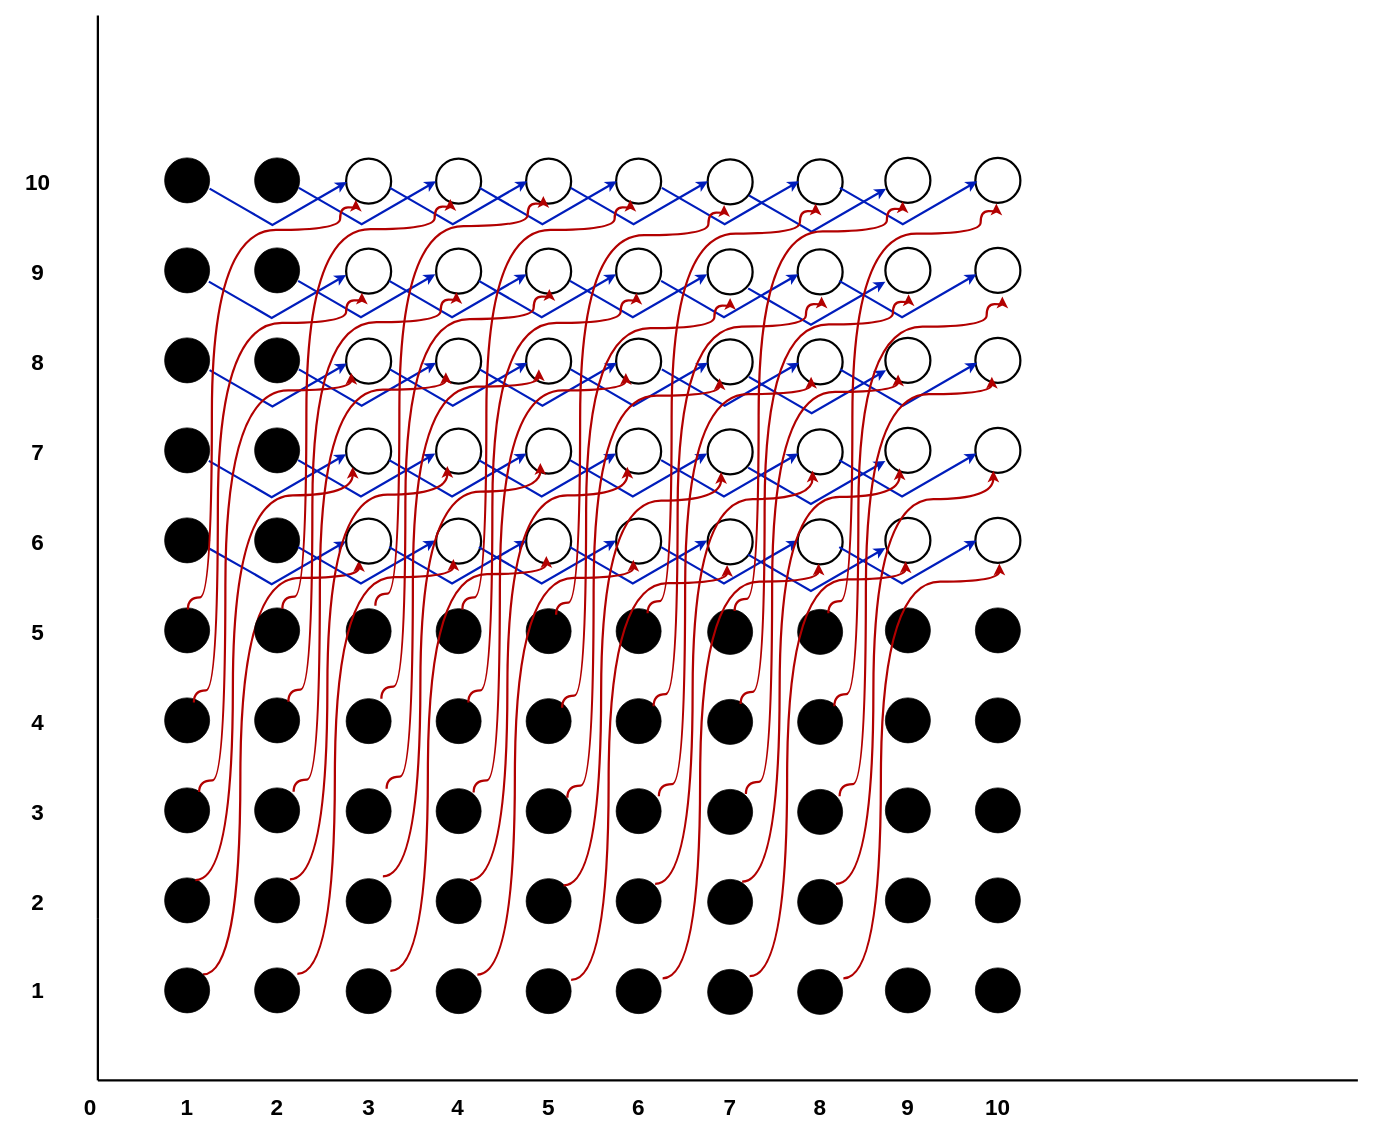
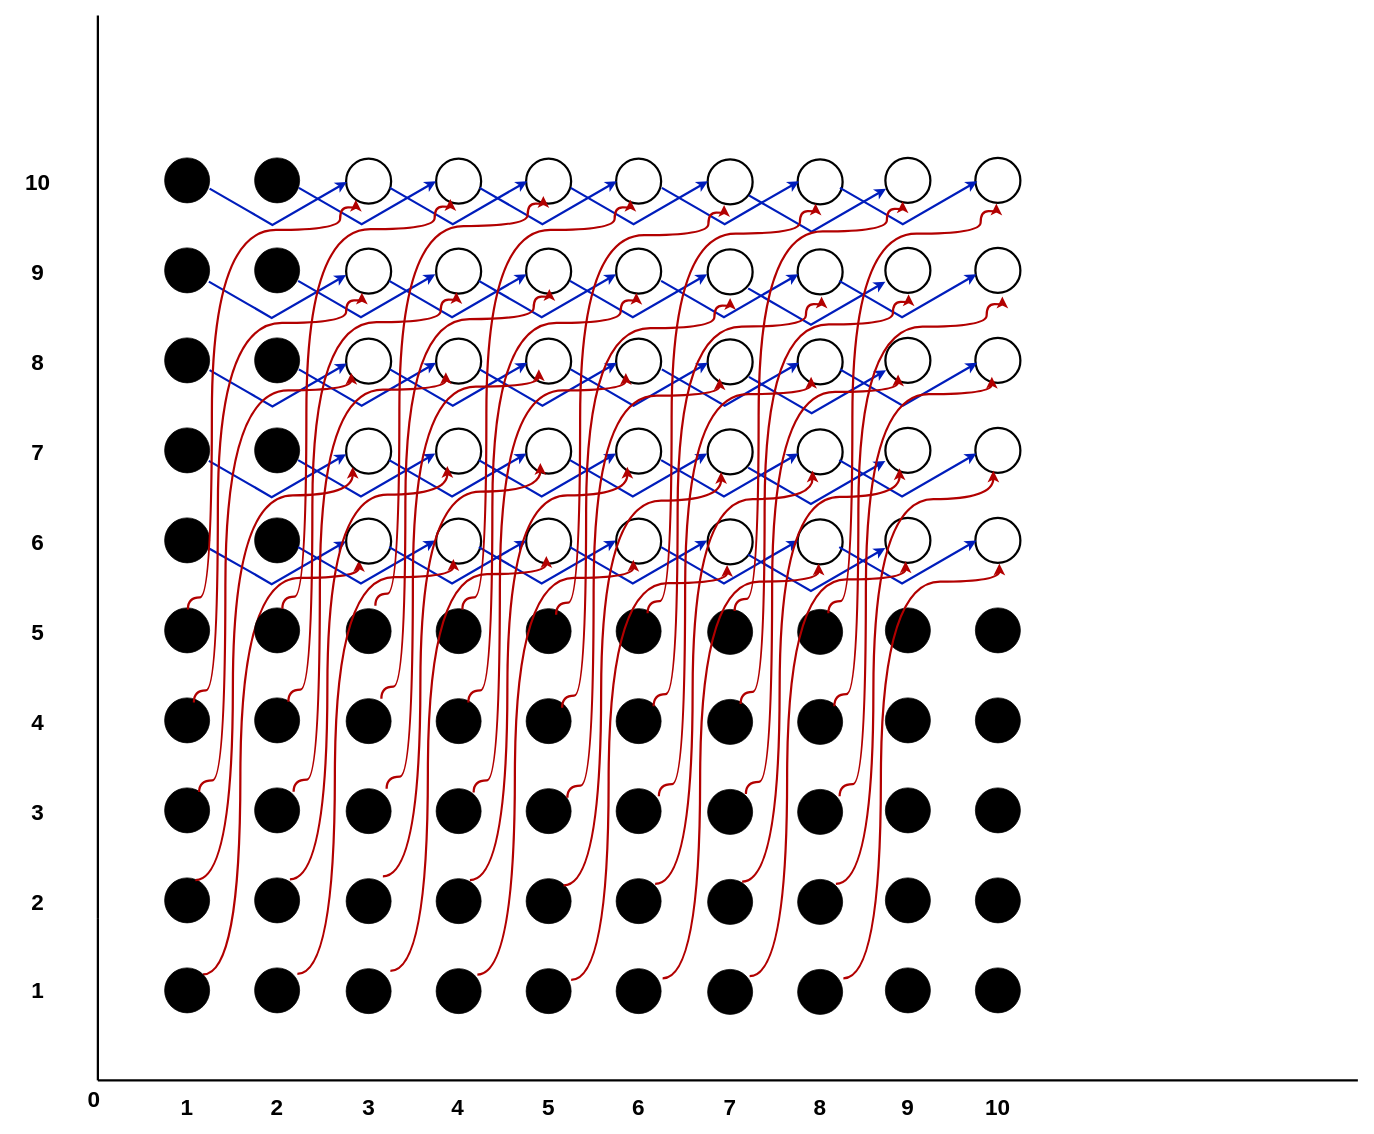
- <mxCell id="18" value="&lt;font size=&quot;1&quot; style=&quot;&quot;&gt;&lt;b style=&quot;font-size: 30px;&quot;&gt;0&lt;/b&gt;&lt;/font&gt;" style="text;html=1;strokeColor=none;fillColor=none;align=center;verticalAlign=middle;whiteSpace=wrap;rounded=0;" vertex="1" parent="1"><mxGeometry x="90" y="1460" width="60" height="30" as="geometry" /></mxCell>
+ <mxCell id="18" value="&lt;font size=&quot;1&quot; style=&quot;&quot;&gt;&lt;b style=&quot;font-size: 30px;&quot;&gt;0&lt;/b&gt;&lt;/font&gt;" style="text;html=1;strokeColor=none;fillColor=none;align=center;verticalAlign=middle;whiteSpace=wrap;rounded=0;" vertex="1" parent="1"><mxGeometry x="95" y="1450" width="60" height="30" as="geometry" /></mxCell>
